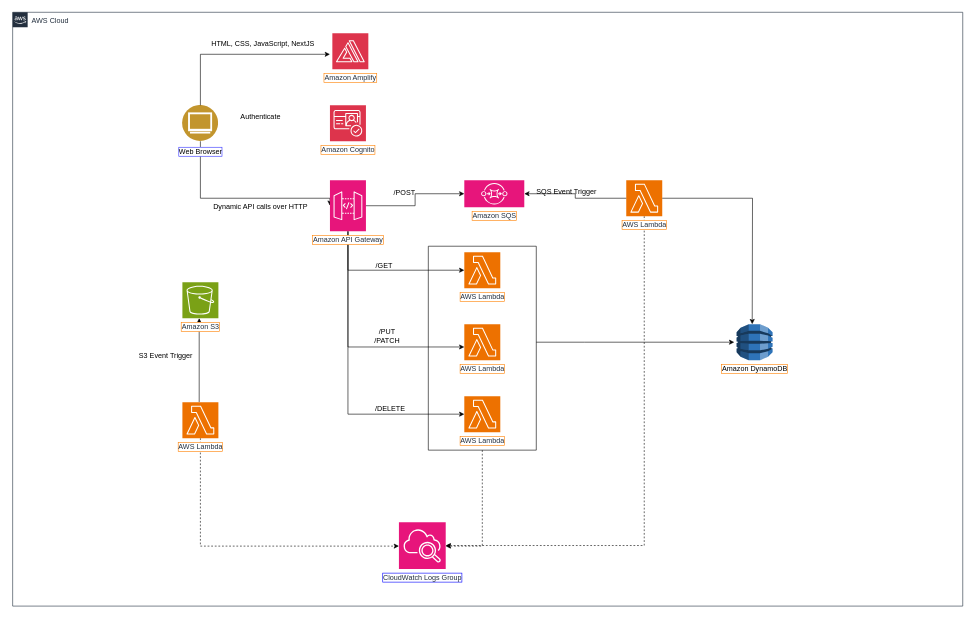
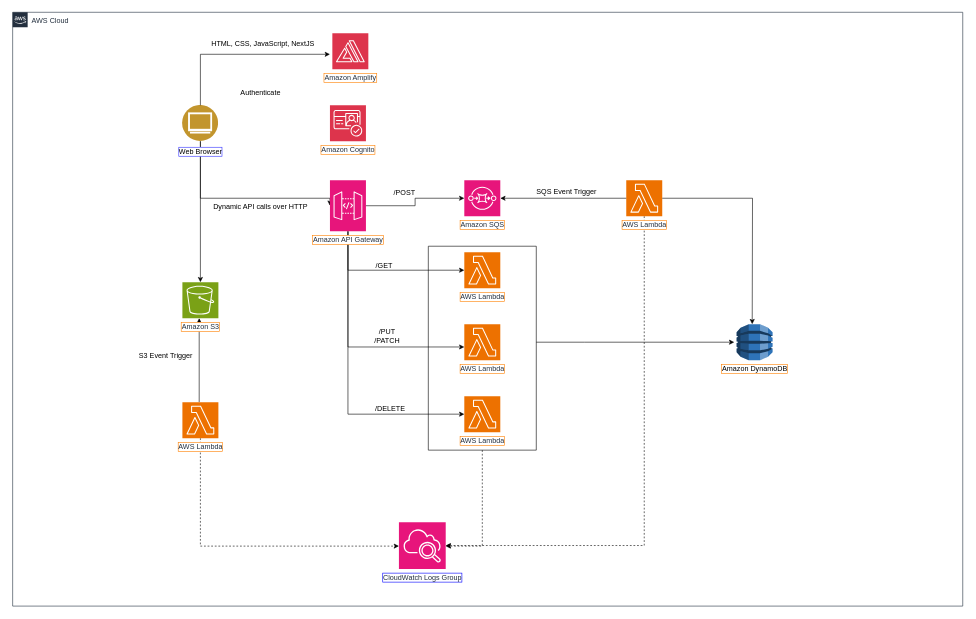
- <mxCell id="33" value="Authenticate" style="text;html=1;align=center;verticalAlign=middle;resizable=0;points=[];autosize=1;strokeColor=none;fillColor=none;" vertex="1" parent="1"><mxGeometry x="388" y="180" width="90" height="30" as="geometry" /></mxCell>
+ <mxCell id="33" value="Authenticate" style="text;html=1;align=center;verticalAlign=middle;resizable=0;points=[];autosize=1;strokeColor=none;fillColor=none;" vertex="1" parent="1"><mxGeometry x="388" y="140" width="90" height="30" as="geometry" /></mxCell>
- <mxCell id="18" value="Amazon SQS" style="sketch=0;points=[[0,0,0],[0.25,0,0],[0.5,0,0],[0.75,0,0],[1,0,0],[0,1,0],[0.25,1,0],[0.5,1,0],[0.75,1,0],[1,1,0],[0,0.25,0],[0,0.5,0],[0,0.75,0],[1,0.25,0],[1,0.5,0],[1,0.75,0]];outlineConnect=0;fontColor=#232F3E;fillColor=#E7157B;strokeColor=#ffffff;dashed=0;verticalLabelPosition=bottom;verticalAlign=top;align=center;html=1;fontSize=12;fontStyle=0;aspect=fixed;shape=mxgraph.aws4.resourceIcon;resIcon=mxgraph.aws4.sqs;labelBackgroundColor=default;labelBorderColor=#FF8000;" vertex="1" parent="1"><mxGeometry x="773" y="300" width="100" height="45" as="geometry" /></mxCell>
+ <mxCell id="18" value="Amazon SQS" style="sketch=0;points=[[0,0,0],[0.25,0,0],[0.5,0,0],[0.75,0,0],[1,0,0],[0,1,0],[0.25,1,0],[0.5,1,0],[0.75,1,0],[1,1,0],[0,0.25,0],[0,0.5,0],[0,0.75,0],[1,0.25,0],[1,0.5,0],[1,0.75,0]];outlineConnect=0;fontColor=#232F3E;fillColor=#E7157B;strokeColor=#ffffff;dashed=0;verticalLabelPosition=bottom;verticalAlign=top;align=center;html=1;fontSize=12;fontStyle=0;aspect=fixed;shape=mxgraph.aws4.resourceIcon;resIcon=mxgraph.aws4.sqs;labelBackgroundColor=default;labelBorderColor=#FF8000;" vertex="1" parent="1"><mxGeometry x="773" y="300" width="60" height="60" as="geometry" /></mxCell>
+ <mxCell id="2" style="edgeStyle=orthogonalEdgeStyle;rounded=0;orthogonalLoop=1;jettySize=auto;html=1;entryX=0.5;entryY=0;entryDx=0;entryDy=0;entryPerimeter=0;" edge="1" parent="1" source="14" target="6"><mxGeometry relative="1" as="geometry" /></mxCell>
